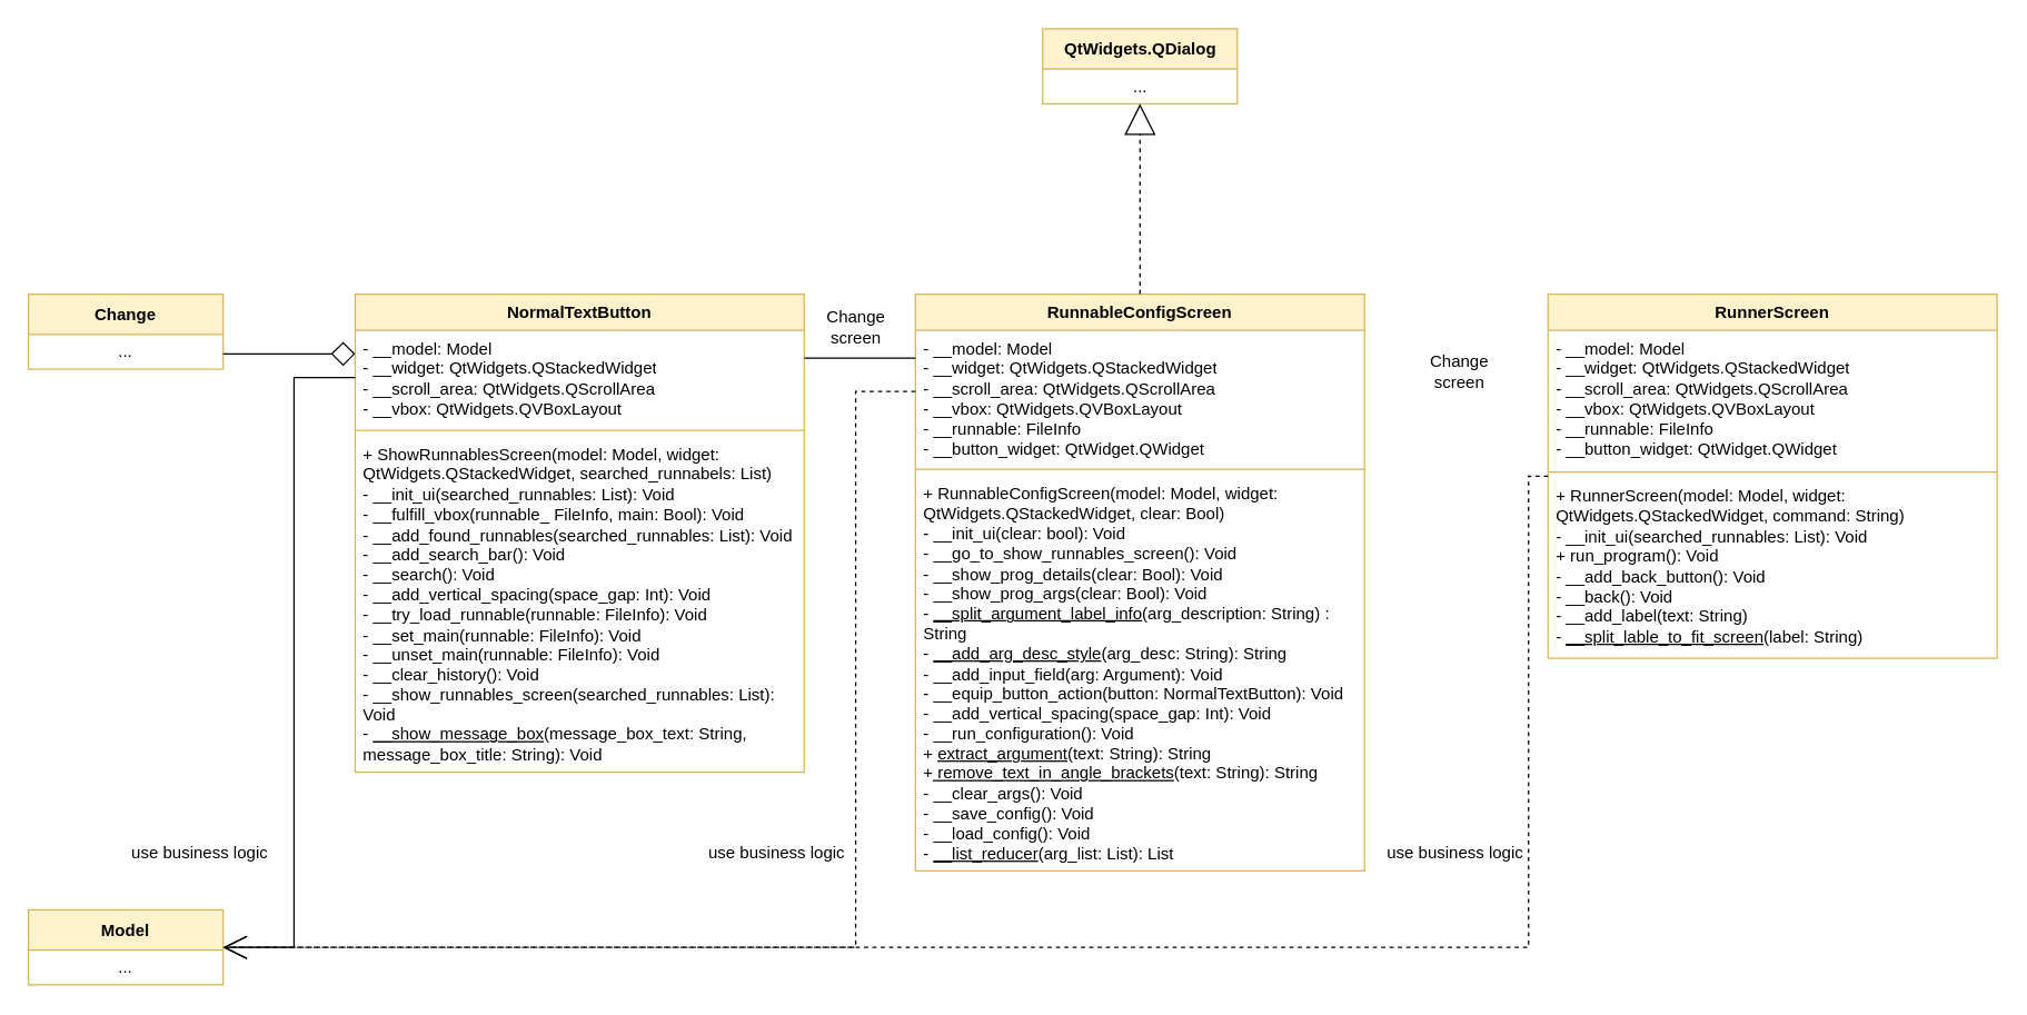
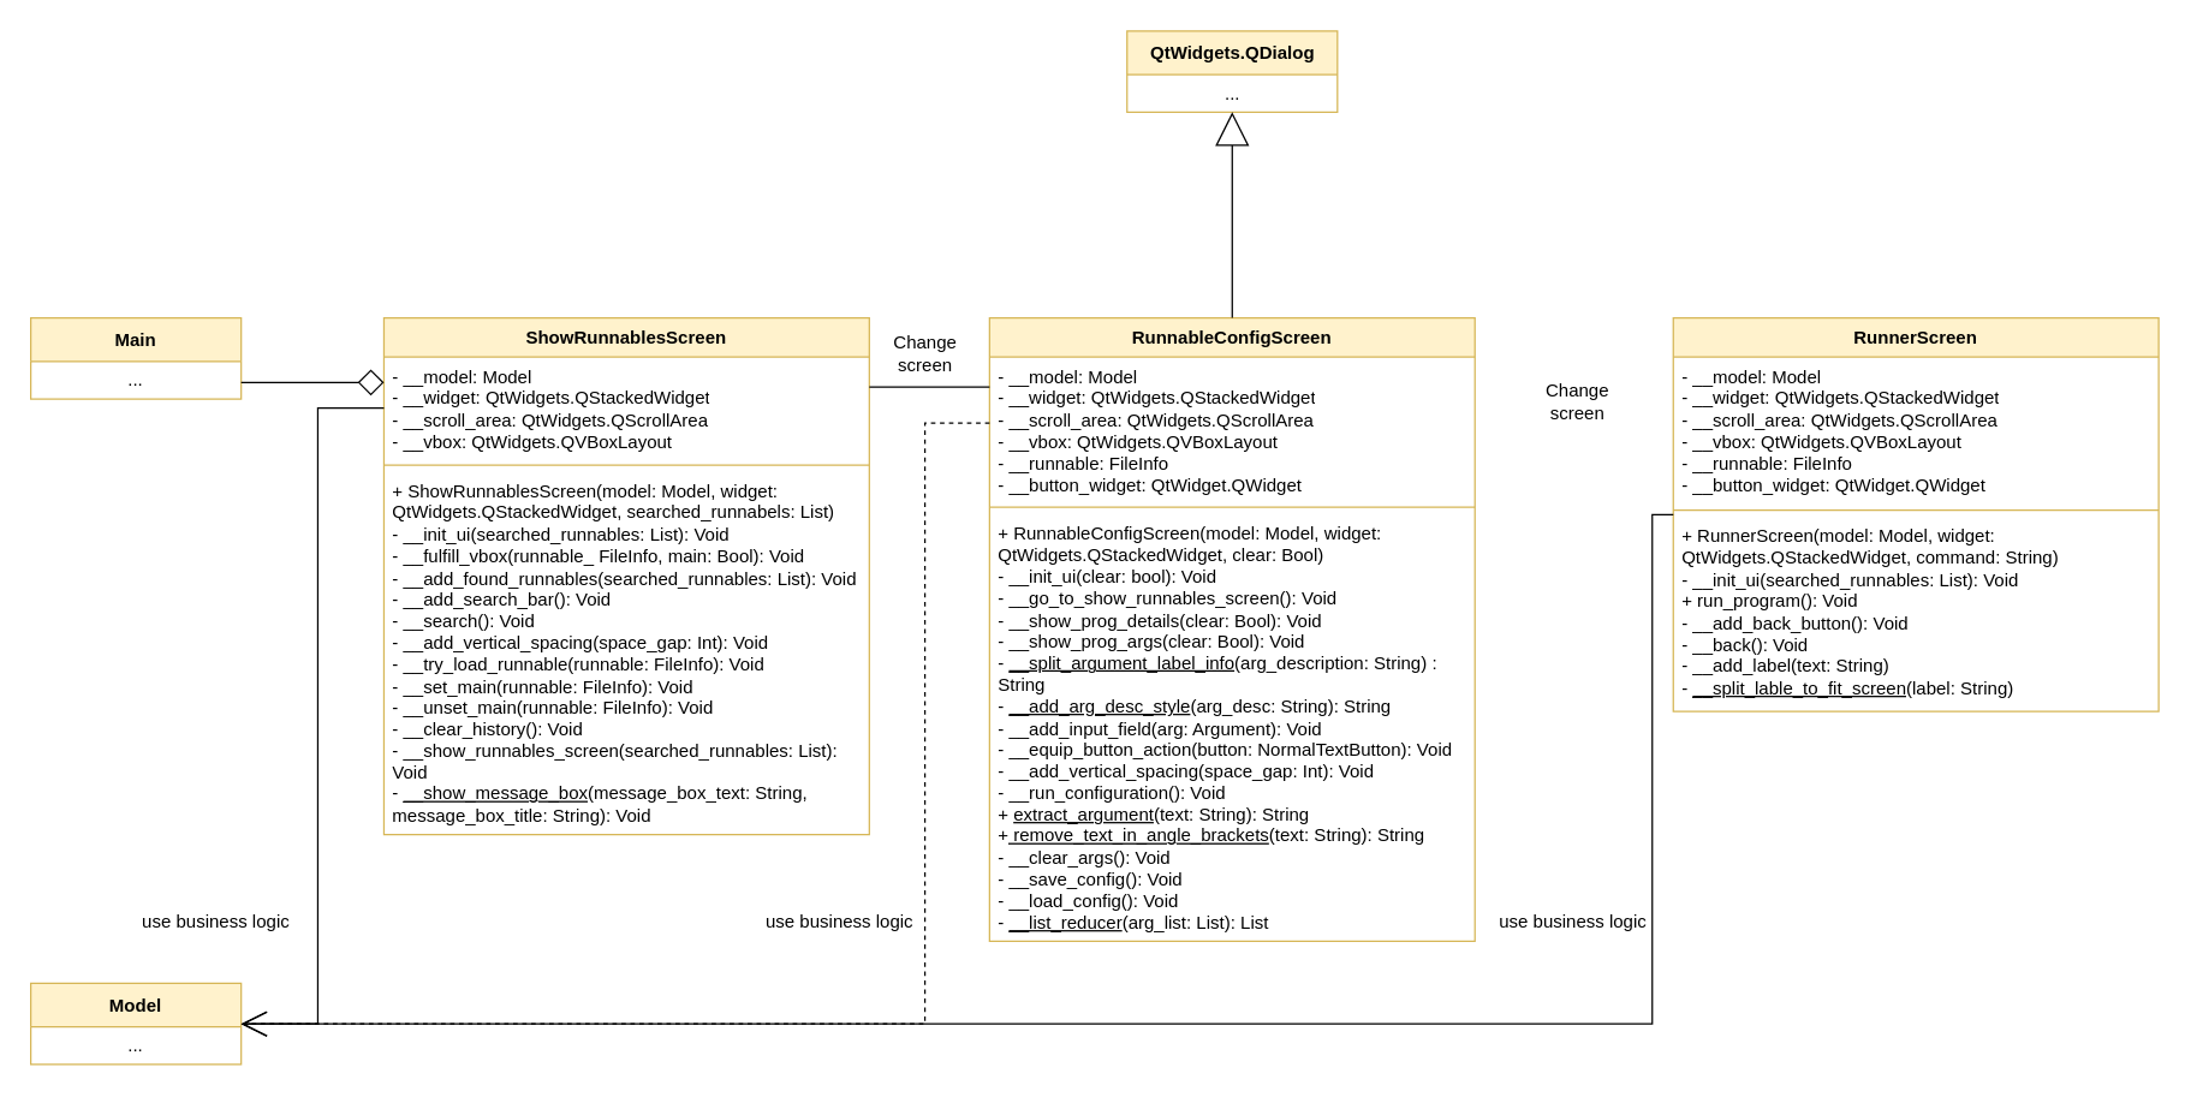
- <mxCell id="20" style="edgeStyle=orthogonalEdgeStyle;rounded=0;orthogonalLoop=1;jettySize=auto;html=1;endArrow=block;endFill=0;endSize=20;strokeColor=default;dashed=1;" parent="1" source="12" target="10" edge="1"><mxGeometry relative="1" as="geometry"><mxPoint x="410" y="404" as="sourcePoint" /><mxPoint x="410" y="314" as="targetPoint" /></mxGeometry></mxCell>
+ <mxCell id="20" style="edgeStyle=orthogonalEdgeStyle;rounded=0;orthogonalLoop=1;jettySize=auto;html=1;endArrow=block;endFill=0;endSize=20;strokeColor=default;" parent="1" source="12" target="10" edge="1"><mxGeometry relative="1" as="geometry"><mxPoint x="410" y="404" as="sourcePoint" /><mxPoint x="410" y="314" as="targetPoint" /></mxGeometry></mxCell>
- <mxCell id="2" value="NormalTextButton" style="swimlane;fontStyle=1;align=center;verticalAlign=top;childLayout=stackLayout;horizontal=1;startSize=26;horizontalStack=0;resizeParent=1;resizeParentMax=0;resizeLast=0;collapsible=1;marginBottom=0;whiteSpace=wrap;html=1;fillColor=#fff2cc;strokeColor=#d6b656;" parent="1" vertex="1"><mxGeometry x="255" y="211" width="323" height="344" as="geometry" /></mxCell>
+ <mxCell id="2" value="ShowRunnablesScreen" style="swimlane;fontStyle=1;align=center;verticalAlign=top;childLayout=stackLayout;horizontal=1;startSize=26;horizontalStack=0;resizeParent=1;resizeParentMax=0;resizeLast=0;collapsible=1;marginBottom=0;whiteSpace=wrap;html=1;fillColor=#fff2cc;strokeColor=#d6b656;" parent="1" vertex="1"><mxGeometry x="255" y="211" width="323" height="344" as="geometry" /></mxCell>
- <mxCell id="8" value="Change" style="swimlane;fontStyle=1;align=center;verticalAlign=middle;childLayout=stackLayout;horizontal=1;startSize=29;horizontalStack=0;resizeParent=1;resizeParentMax=0;resizeLast=0;collapsible=0;marginBottom=0;html=1;whiteSpace=wrap;fillColor=#fff2cc;strokeColor=#d6b656;" parent="1" vertex="1"><mxGeometry x="20" y="211" width="140" height="54" as="geometry" /></mxCell>
+ <mxCell id="8" value="Main" style="swimlane;fontStyle=1;align=center;verticalAlign=middle;childLayout=stackLayout;horizontal=1;startSize=29;horizontalStack=0;resizeParent=1;resizeParentMax=0;resizeLast=0;collapsible=0;marginBottom=0;html=1;whiteSpace=wrap;fillColor=#fff2cc;strokeColor=#d6b656;" parent="1" vertex="1"><mxGeometry x="20" y="211" width="140" height="54" as="geometry" /></mxCell>
- <mxCell id="24" style="edgeStyle=orthogonalEdgeStyle;rounded=0;orthogonalLoop=1;jettySize=auto;html=1;endArrow=open;endFill=0;endSize=15;dashed=1;" edge="1" parent="1" source="16" target="6"><mxGeometry relative="1" as="geometry"><mxPoint x="1121" y="342" as="sourcePoint" /><mxPoint x="168" y="681" as="targetPoint" /><Array as="points"><mxPoint x="1099" y="342" /><mxPoint x="1099" y="681" /></Array></mxGeometry></mxCell>
+ <mxCell id="24" style="edgeStyle=orthogonalEdgeStyle;rounded=0;orthogonalLoop=1;jettySize=auto;html=1;endArrow=open;endFill=0;endSize=15;" edge="1" parent="1" source="16" target="6"><mxGeometry relative="1" as="geometry"><mxPoint x="1121" y="342" as="sourcePoint" /><mxPoint x="168" y="681" as="targetPoint" /><Array as="points"><mxPoint x="1099" y="342" /><mxPoint x="1099" y="681" /></Array></mxGeometry></mxCell>
